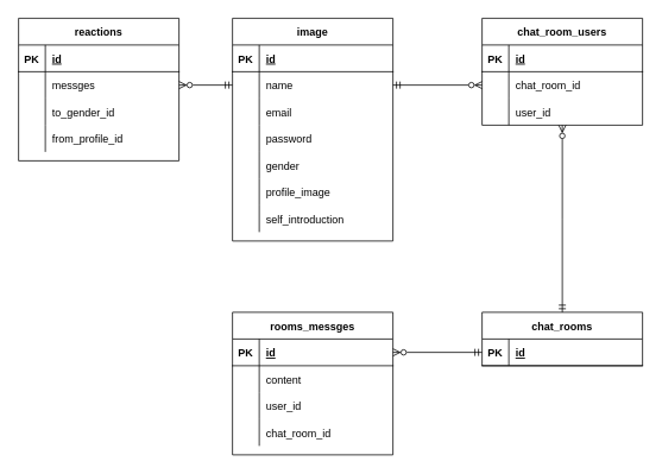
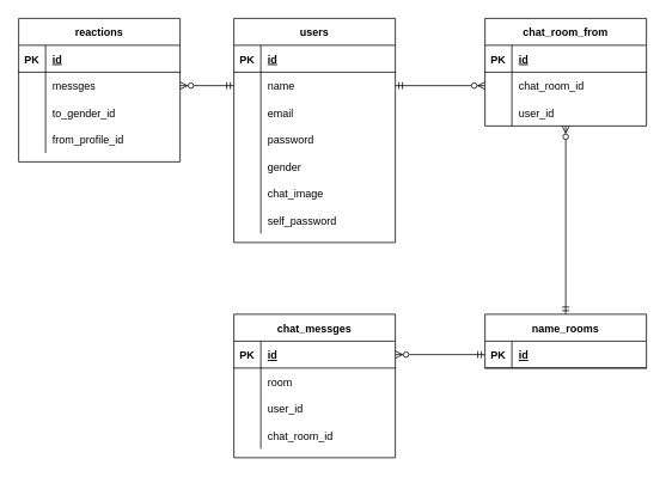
- <mxCell id="15" value="image" style="shape=table;startSize=30;container=1;collapsible=1;childLayout=tableLayout;fixedRows=1;rowLines=0;fontStyle=1;align=center;resizeLast=1;" vertex="1" parent="1"><mxGeometry x="260" y="20" width="180" height="250" as="geometry" /></mxCell>
+ <mxCell id="15" value="users" style="shape=table;startSize=30;container=1;collapsible=1;childLayout=tableLayout;fixedRows=1;rowLines=0;fontStyle=1;align=center;resizeLast=1;" vertex="1" parent="1"><mxGeometry x="260" y="20" width="180" height="250" as="geometry" /></mxCell>
- <mxCell id="37" value="chat_room_users" style="shape=table;startSize=30;container=1;collapsible=1;childLayout=tableLayout;fixedRows=1;rowLines=0;fontStyle=1;align=center;resizeLast=1;" vertex="1" parent="1"><mxGeometry x="540" y="20" width="180" height="120" as="geometry" /></mxCell>
+ <mxCell id="37" value="chat_room_from" style="shape=table;startSize=30;container=1;collapsible=1;childLayout=tableLayout;fixedRows=1;rowLines=0;fontStyle=1;align=center;resizeLast=1;" vertex="1" parent="1"><mxGeometry x="540" y="20" width="180" height="120" as="geometry" /></mxCell>
- <mxCell id="33" value="profile_image" style="shape=partialRectangle;connectable=0;fillColor=none;top=0;left=0;bottom=0;right=0;align=left;spacingLeft=6;overflow=hidden;" vertex="1" parent="31"><mxGeometry x="30" width="150" height="30" as="geometry"><mxRectangle width="150" height="30" as="alternateBounds" /></mxGeometry></mxCell>
+ <mxCell id="33" value="chat_image" style="shape=partialRectangle;connectable=0;fillColor=none;top=0;left=0;bottom=0;right=0;align=left;spacingLeft=6;overflow=hidden;" vertex="1" parent="31"><mxGeometry x="30" width="150" height="30" as="geometry"><mxRectangle width="150" height="30" as="alternateBounds" /></mxGeometry></mxCell>
- <mxCell id="36" value="self_introduction" style="shape=partialRectangle;connectable=0;fillColor=none;top=0;left=0;bottom=0;right=0;align=left;spacingLeft=6;overflow=hidden;" vertex="1" parent="34"><mxGeometry x="30" width="150" height="30" as="geometry"><mxRectangle width="150" height="30" as="alternateBounds" /></mxGeometry></mxCell>
+ <mxCell id="36" value="self_password" style="shape=partialRectangle;connectable=0;fillColor=none;top=0;left=0;bottom=0;right=0;align=left;spacingLeft=6;overflow=hidden;" vertex="1" parent="34"><mxGeometry x="30" width="150" height="30" as="geometry"><mxRectangle width="150" height="30" as="alternateBounds" /></mxGeometry></mxCell>
- <mxCell id="51" value="rooms_messges" style="shape=table;startSize=30;container=1;collapsible=1;childLayout=tableLayout;fixedRows=1;rowLines=0;fontStyle=1;align=center;resizeLast=1;" vertex="1" parent="1"><mxGeometry x="260" y="350" width="180" height="160" as="geometry" /></mxCell>
+ <mxCell id="51" value="chat_messges" style="shape=table;startSize=30;container=1;collapsible=1;childLayout=tableLayout;fixedRows=1;rowLines=0;fontStyle=1;align=center;resizeLast=1;" vertex="1" parent="1"><mxGeometry x="260" y="350" width="180" height="160" as="geometry" /></mxCell>
- <mxCell id="47" value="chat_rooms" style="shape=table;startSize=30;container=1;collapsible=1;childLayout=tableLayout;fixedRows=1;rowLines=0;fontStyle=1;align=center;resizeLast=1;" vertex="1" parent="1"><mxGeometry x="540" y="350" width="180" height="60" as="geometry" /></mxCell>
+ <mxCell id="47" value="name_rooms" style="shape=table;startSize=30;container=1;collapsible=1;childLayout=tableLayout;fixedRows=1;rowLines=0;fontStyle=1;align=center;resizeLast=1;" vertex="1" parent="1"><mxGeometry x="540" y="350" width="180" height="60" as="geometry" /></mxCell>
- <mxCell id="57" value="content" style="shape=partialRectangle;connectable=0;fillColor=none;top=0;left=0;bottom=0;right=0;align=left;spacingLeft=6;overflow=hidden;" vertex="1" parent="55"><mxGeometry x="30" width="150" height="30" as="geometry"><mxRectangle width="150" height="30" as="alternateBounds" /></mxGeometry></mxCell>
+ <mxCell id="57" value="room" style="shape=partialRectangle;connectable=0;fillColor=none;top=0;left=0;bottom=0;right=0;align=left;spacingLeft=6;overflow=hidden;" vertex="1" parent="55"><mxGeometry x="30" width="150" height="30" as="geometry"><mxRectangle width="150" height="30" as="alternateBounds" /></mxGeometry></mxCell>
